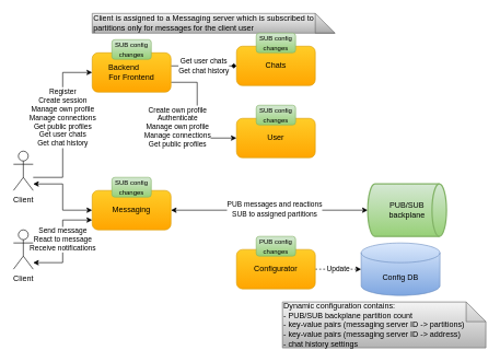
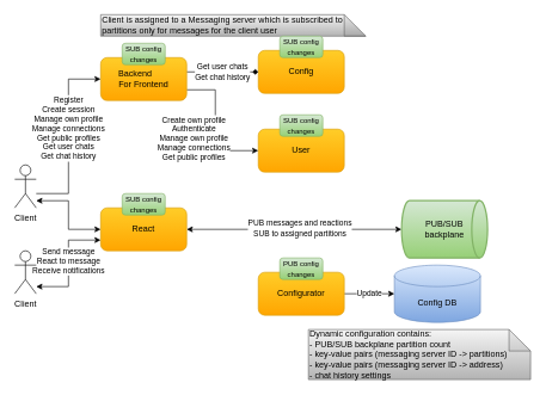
- <mxCell id="15" value="&lt;font style=&quot;font-size: 12px&quot;&gt;Chats&lt;/font&gt;" style="rounded=1;whiteSpace=wrap;html=1;gradientColor=#ffa500;fillColor=#ffcd28;strokeColor=#d79b00;" parent="1" vertex="1"><mxGeometry x="360" y="70" width="120" height="60" as="geometry" /></mxCell>
+ <mxCell id="15" value="&lt;font style=&quot;font-size: 12px&quot;&gt;Config&lt;/font&gt;" style="rounded=1;whiteSpace=wrap;html=1;gradientColor=#ffa500;fillColor=#ffcd28;strokeColor=#d79b00;" parent="1" vertex="1"><mxGeometry x="360" y="70" width="120" height="60" as="geometry" /></mxCell>
- <mxCell id="10" value="&lt;font style=&quot;font-size: 12px&quot;&gt;Messaging&lt;/font&gt;" style="rounded=1;whiteSpace=wrap;html=1;gradientColor=#ffa500;fillColor=#ffcd28;strokeColor=#d79b00;" parent="1" vertex="1"><mxGeometry x="140" y="290" width="120" height="60" as="geometry" /></mxCell>
+ <mxCell id="10" value="&lt;font style=&quot;font-size: 12px&quot;&gt;React&lt;/font&gt;" style="rounded=1;whiteSpace=wrap;html=1;gradientColor=#ffa500;fillColor=#ffcd28;strokeColor=#d79b00;" parent="1" vertex="1"><mxGeometry x="140" y="290" width="120" height="60" as="geometry" /></mxCell>
- <mxCell id="12" value="Update" style="edgeStyle=orthogonalEdgeStyle;rounded=0;orthogonalLoop=1;jettySize=auto;html=1;entryX=0;entryY=0.5;entryDx=0;entryDy=0;entryPerimeter=0;exitX=1;exitY=0.5;exitDx=0;exitDy=0;dashed=1;" parent="1" source="13" target="14" edge="1"><mxGeometry relative="1" as="geometry" /></mxCell>
+ <mxCell id="12" value="Update" style="edgeStyle=orthogonalEdgeStyle;rounded=0;orthogonalLoop=1;jettySize=auto;html=1;entryX=0;entryY=0.5;entryDx=0;entryDy=0;entryPerimeter=0;exitX=1;exitY=0.5;exitDx=0;exitDy=0;" parent="1" source="13" target="14" edge="1"><mxGeometry relative="1" as="geometry" /></mxCell>
